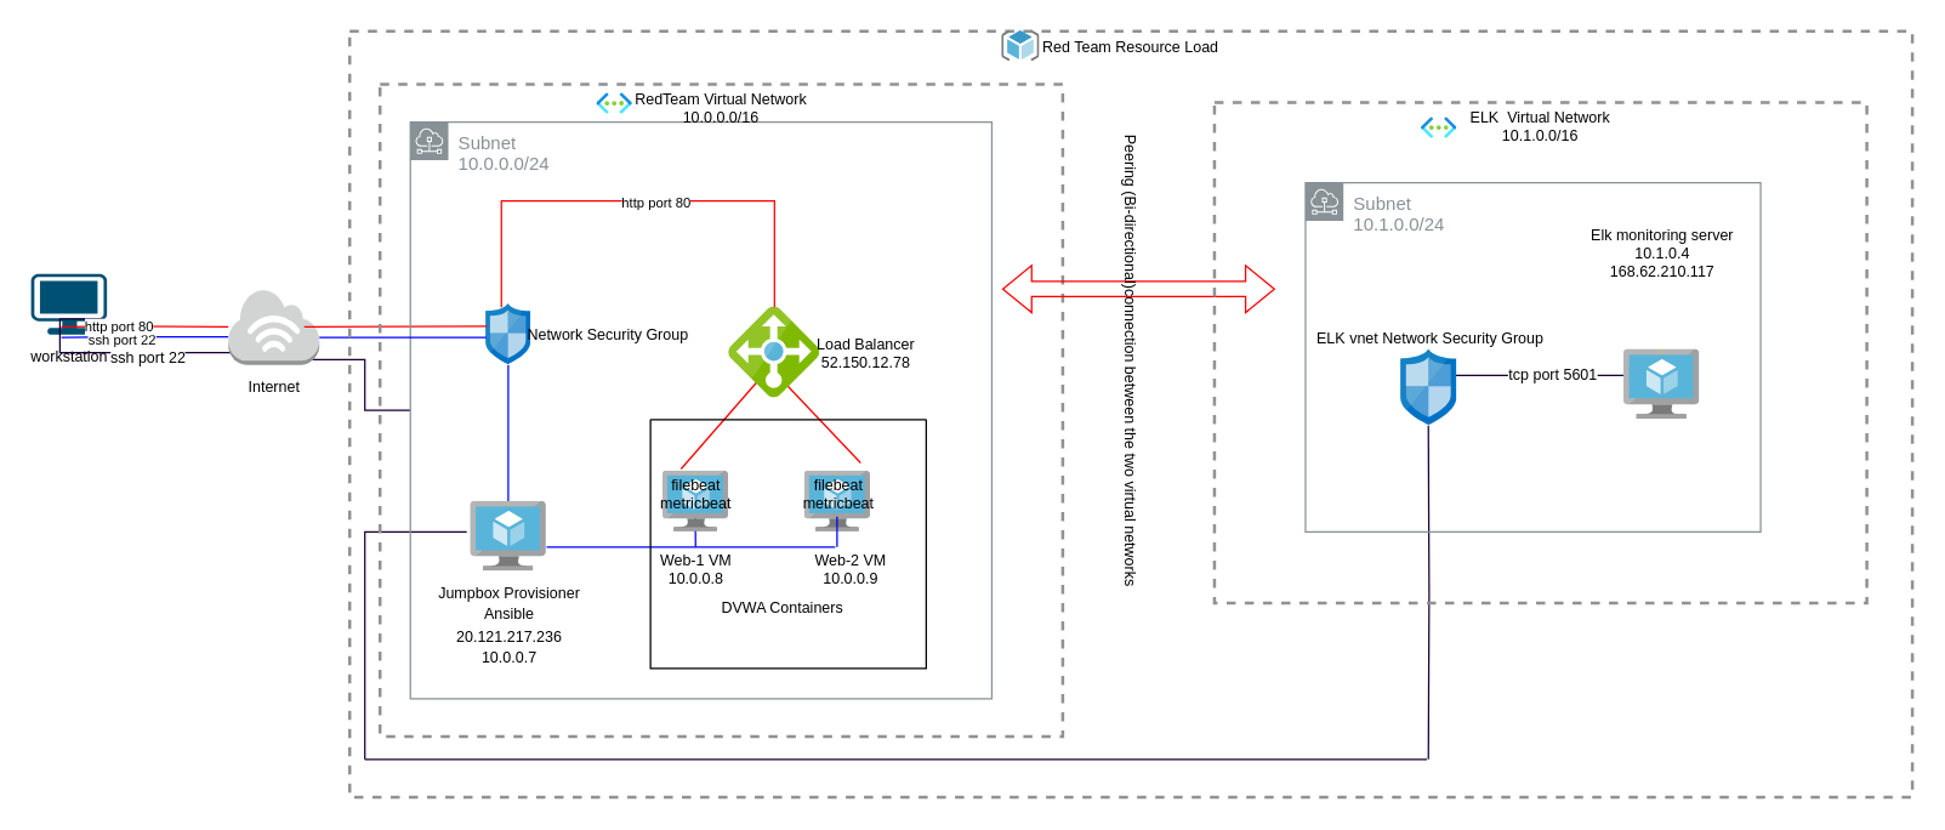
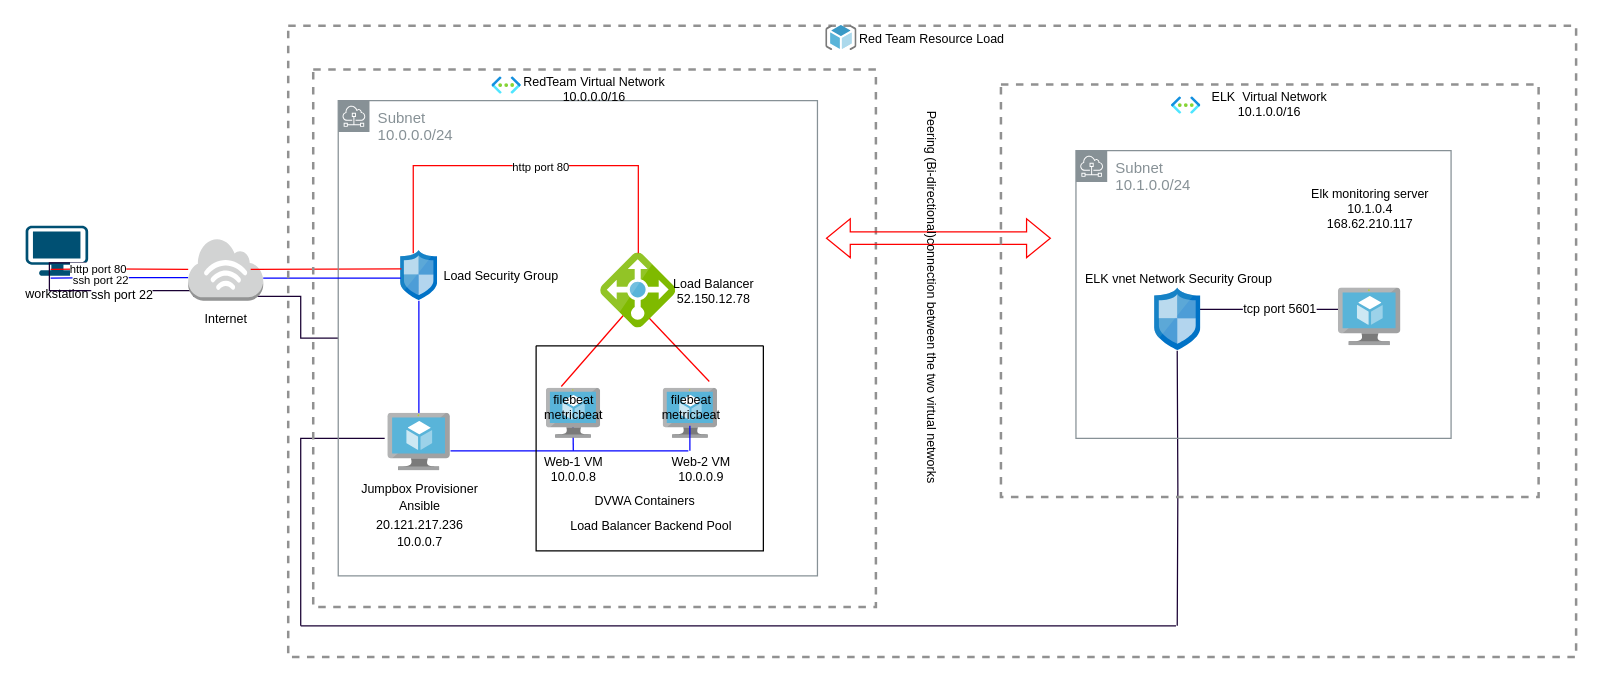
- <mxCell id="27" value="Network Security Group" style="text;html=1;align=center;verticalAlign=middle;resizable=0;points=[];autosize=1;strokeColor=none;fillColor=none;fontSize=10;" vertex="1" parent="1"><mxGeometry x="340" y="210" width="120" height="20" as="geometry" /></mxCell>
+ <mxCell id="27" value="Load Security Group" style="text;html=1;align=center;verticalAlign=middle;resizable=0;points=[];autosize=1;strokeColor=none;fillColor=none;fontSize=10;" vertex="1" parent="1"><mxGeometry x="340" y="210" width="120" height="20" as="geometry" /></mxCell>
+ <mxCell id="31" value="Load Balancer Backend Pool" style="text;html=1;align=center;verticalAlign=middle;resizable=0;points=[];autosize=1;strokeColor=none;fillColor=none;fontSize=10;" vertex="1" parent="1"><mxGeometry x="450" y="410" width="140" height="20" as="geometry" /></mxCell>
